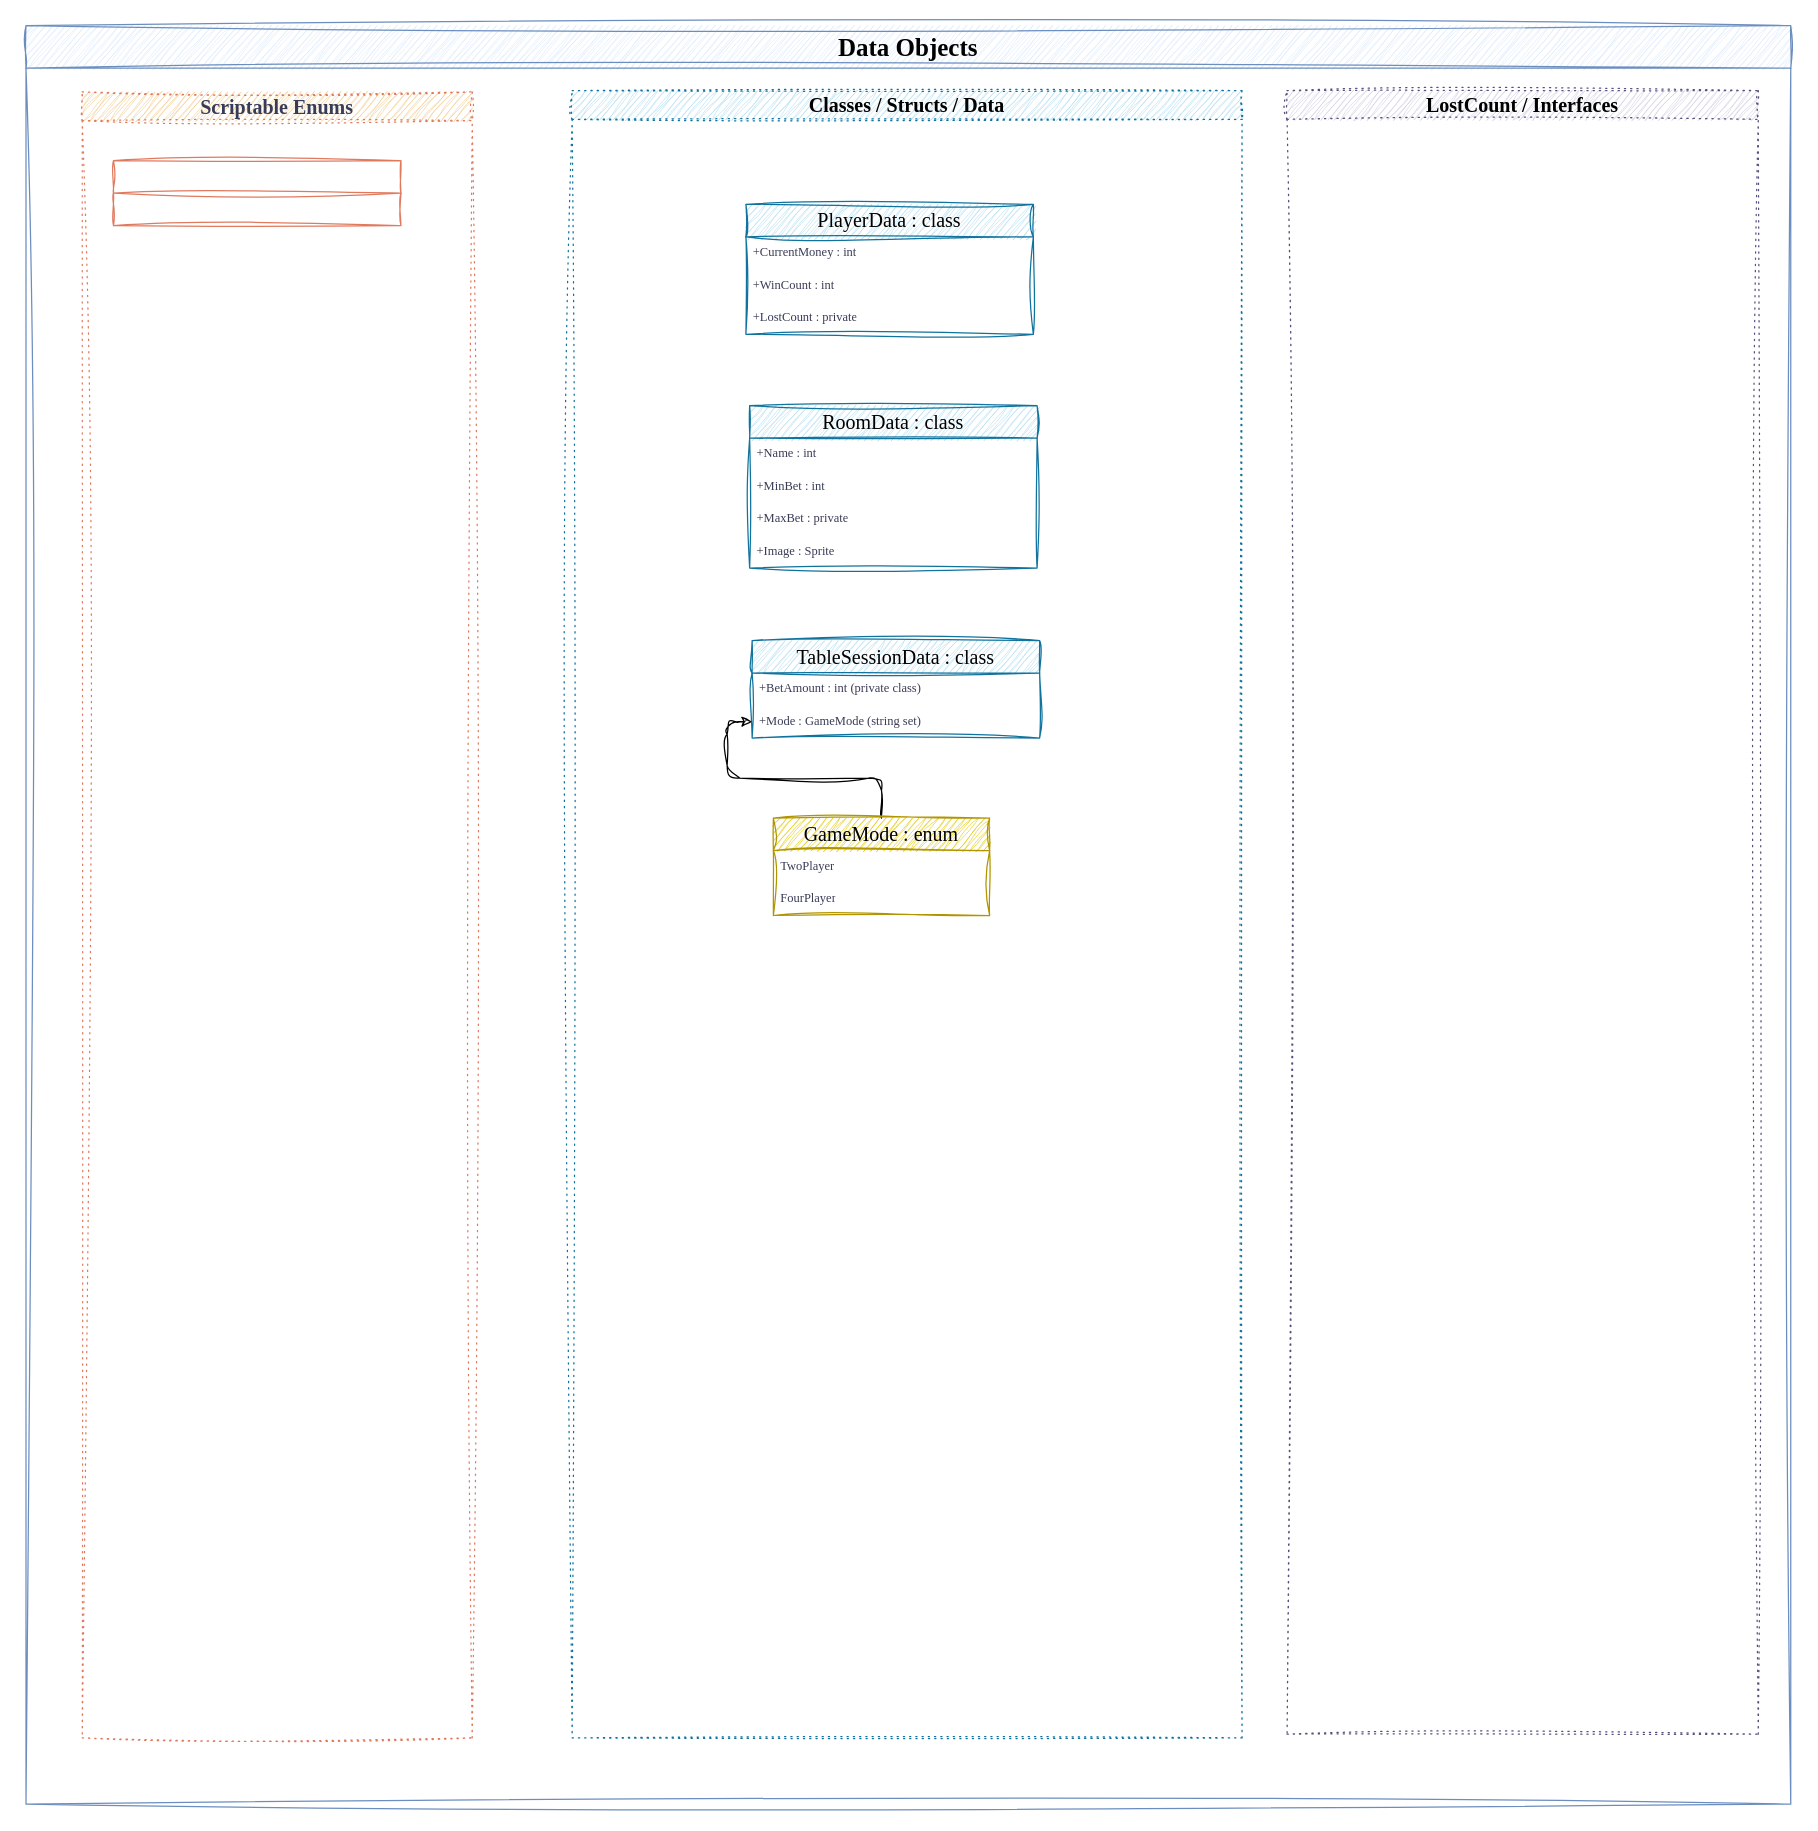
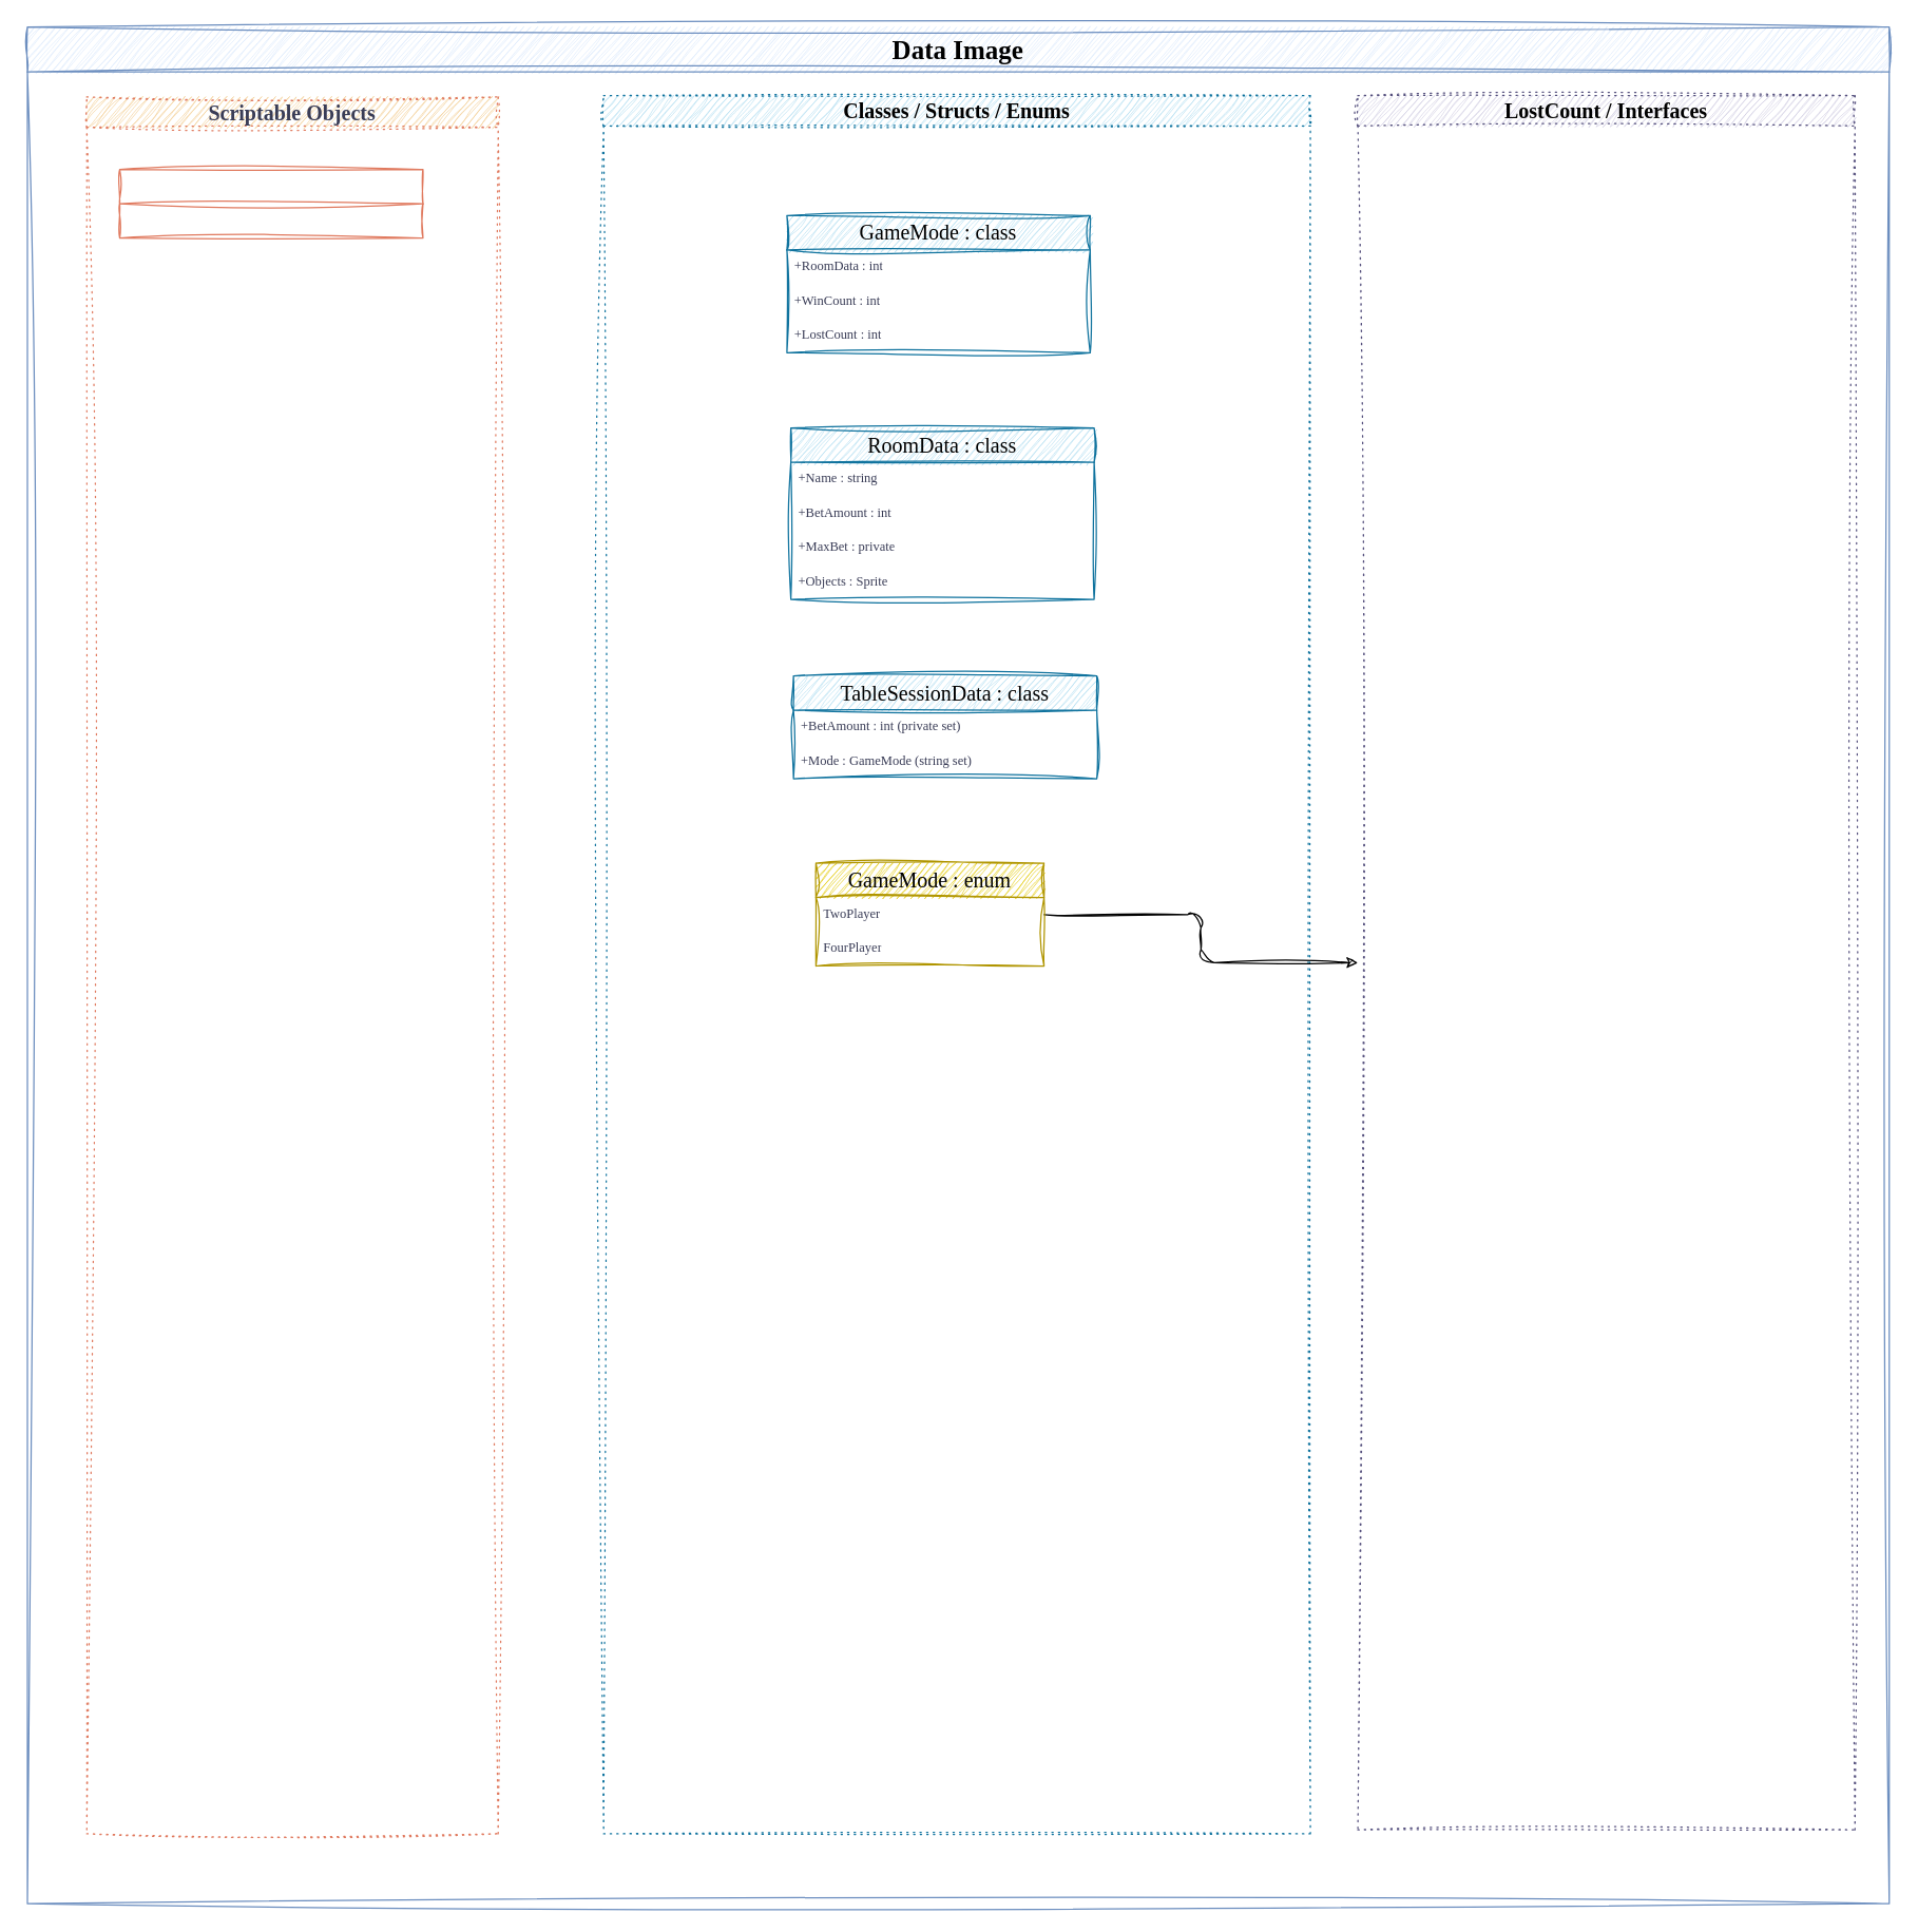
- <mxCell id="2" value="Data Objects" style="swimlane;whiteSpace=wrap;html=1;sketch=1;hachureGap=4;jiggle=2;curveFitting=1;strokeColor=#6c8ebf;fontFamily=Architects Daughter;fontSource=https%3A%2F%2Ffonts.googleapis.com%2Fcss%3Ffamily%3DArchitects%2BDaughter;fontSize=20;fillColor=#dae8fc;startSize=34;" parent="1" vertex="1"><mxGeometry x="20" y="20" width="1412" height="1423" as="geometry" /></mxCell>
+ <mxCell id="2" value="Data Image" style="swimlane;whiteSpace=wrap;html=1;sketch=1;hachureGap=4;jiggle=2;curveFitting=1;strokeColor=#6c8ebf;fontFamily=Architects Daughter;fontSource=https%3A%2F%2Ffonts.googleapis.com%2Fcss%3Ffamily%3DArchitects%2BDaughter;fontSize=20;fillColor=#dae8fc;startSize=34;" parent="1" vertex="1"><mxGeometry x="20" y="20" width="1412" height="1423" as="geometry" /></mxCell>
- <mxCell id="5" value="Classes / Structs / Data" style="swimlane;whiteSpace=wrap;html=1;sketch=1;hachureGap=4;jiggle=2;curveFitting=1;strokeColor=#10739e;fontFamily=Architects Daughter;fontSource=https%3A%2F%2Ffonts.googleapis.com%2Fcss%3Ffamily%3DArchitects%2BDaughter;fontSize=16;fillColor=#b1ddf0;labelBackgroundColor=none;dashed=1;dashPattern=1 4;" parent="2" vertex="1"><mxGeometry x="437" y="52" width="536" height="1318" as="geometry" /></mxCell>
+ <mxCell id="5" value="Classes / Structs / Enums" style="swimlane;whiteSpace=wrap;html=1;sketch=1;hachureGap=4;jiggle=2;curveFitting=1;strokeColor=#10739e;fontFamily=Architects Daughter;fontSource=https%3A%2F%2Ffonts.googleapis.com%2Fcss%3Ffamily%3DArchitects%2BDaughter;fontSize=16;fillColor=#b1ddf0;labelBackgroundColor=none;dashed=1;dashPattern=1 4;" parent="2" vertex="1"><mxGeometry x="437" y="52" width="536" height="1318" as="geometry" /></mxCell>
- <mxCell id="3" value="Scriptable Enums" style="swimlane;whiteSpace=wrap;html=1;sketch=1;hachureGap=4;jiggle=2;curveFitting=1;strokeColor=#E07A5F;fontFamily=Architects Daughter;fontSource=https%3A%2F%2Ffonts.googleapis.com%2Fcss%3Ffamily%3DArchitects%2BDaughter;fontSize=16;fontColor=#393C56;fillColor=#F2CC8F;labelBackgroundColor=none;dashed=1;dashPattern=1 4;" parent="2" vertex="1"><mxGeometry x="45" y="53" width="312" height="1317" as="geometry" /></mxCell>
+ <mxCell id="3" value="Scriptable Objects" style="swimlane;whiteSpace=wrap;html=1;sketch=1;hachureGap=4;jiggle=2;curveFitting=1;strokeColor=#E07A5F;fontFamily=Architects Daughter;fontSource=https%3A%2F%2Ffonts.googleapis.com%2Fcss%3Ffamily%3DArchitects%2BDaughter;fontSize=16;fontColor=#393C56;fillColor=#F2CC8F;labelBackgroundColor=none;dashed=1;dashPattern=1 4;" parent="2" vertex="1"><mxGeometry x="45" y="53" width="312" height="1317" as="geometry" /></mxCell>
- <mxCell id="6" value="PlayerData : class" style="swimlane;fontStyle=0;childLayout=stackLayout;horizontal=1;startSize=26;horizontalStack=0;resizeParent=1;resizeParentMax=0;resizeLast=0;collapsible=1;marginBottom=0;whiteSpace=wrap;html=1;sketch=1;hachureGap=4;jiggle=2;curveFitting=1;fontFamily=Architects Daughter;fontSource=https%3A%2F%2Ffonts.googleapis.com%2Fcss%3Ffamily%3DArchitects%2BDaughter;fontSize=16;labelBackgroundColor=none;fillColor=#b1ddf0;strokeColor=#10739e;" parent="5" vertex="1"><mxGeometry x="139" y="91" width="230" height="104" as="geometry" /></mxCell>
+ <mxCell id="6" value="GameMode : class" style="swimlane;fontStyle=0;childLayout=stackLayout;horizontal=1;startSize=26;horizontalStack=0;resizeParent=1;resizeParentMax=0;resizeLast=0;collapsible=1;marginBottom=0;whiteSpace=wrap;html=1;sketch=1;hachureGap=4;jiggle=2;curveFitting=1;fontFamily=Architects Daughter;fontSource=https%3A%2F%2Ffonts.googleapis.com%2Fcss%3Ffamily%3DArchitects%2BDaughter;fontSize=16;labelBackgroundColor=none;fillColor=#b1ddf0;strokeColor=#10739e;" parent="5" vertex="1"><mxGeometry x="139" y="91" width="230" height="104" as="geometry" /></mxCell>
- <mxCell id="7" value="+CurrentMoney : int" style="text;strokeColor=none;fillColor=none;align=left;verticalAlign=top;spacingLeft=4;spacingRight=4;overflow=hidden;rotatable=0;points=[[0,0.5],[1,0.5]];portConstraint=eastwest;whiteSpace=wrap;html=1;fontSize=10;fontFamily=Architects Daughter;labelBackgroundColor=none;fontColor=#393C56;sketch=1;curveFitting=1;jiggle=2;" parent="6" vertex="1"><mxGeometry y="26" width="230" height="26" as="geometry" /></mxCell>
+ <mxCell id="7" value="+RoomData : int" style="text;strokeColor=none;fillColor=none;align=left;verticalAlign=top;spacingLeft=4;spacingRight=4;overflow=hidden;rotatable=0;points=[[0,0.5],[1,0.5]];portConstraint=eastwest;whiteSpace=wrap;html=1;fontSize=10;fontFamily=Architects Daughter;labelBackgroundColor=none;fontColor=#393C56;sketch=1;curveFitting=1;jiggle=2;" parent="6" vertex="1"><mxGeometry y="26" width="230" height="26" as="geometry" /></mxCell>
- <mxCell id="9" value="+LostCount : private" style="text;strokeColor=none;fillColor=none;align=left;verticalAlign=top;spacingLeft=4;spacingRight=4;overflow=hidden;rotatable=0;points=[[0,0.5],[1,0.5]];portConstraint=eastwest;whiteSpace=wrap;html=1;fontSize=10;fontFamily=Architects Daughter;labelBackgroundColor=none;fontColor=#393C56;sketch=1;curveFitting=1;jiggle=2;" vertex="1" parent="6"><mxGeometry y="78" width="230" height="26" as="geometry" /></mxCell>
+ <mxCell id="9" value="+LostCount : int" style="text;strokeColor=none;fillColor=none;align=left;verticalAlign=top;spacingLeft=4;spacingRight=4;overflow=hidden;rotatable=0;points=[[0,0.5],[1,0.5]];portConstraint=eastwest;whiteSpace=wrap;html=1;fontSize=10;fontFamily=Architects Daughter;labelBackgroundColor=none;fontColor=#393C56;sketch=1;curveFitting=1;jiggle=2;" vertex="1" parent="6"><mxGeometry y="78" width="230" height="26" as="geometry" /></mxCell>
- <mxCell id="12" value="+Name : int&lt;span style=&quot;white-space: pre;&quot;&gt;&#09;&lt;/span&gt;" style="text;strokeColor=none;fillColor=none;align=left;verticalAlign=top;spacingLeft=4;spacingRight=4;overflow=hidden;rotatable=0;points=[[0,0.5],[1,0.5]];portConstraint=eastwest;whiteSpace=wrap;html=1;fontSize=10;fontFamily=Architects Daughter;labelBackgroundColor=none;fontColor=#393C56;sketch=1;curveFitting=1;jiggle=2;" vertex="1" parent="11"><mxGeometry y="26" width="230" height="26" as="geometry" /></mxCell>
+ <mxCell id="12" value="+Name : string&lt;span style=&quot;white-space: pre;&quot;&gt;&#09;&lt;/span&gt;" style="text;strokeColor=none;fillColor=none;align=left;verticalAlign=top;spacingLeft=4;spacingRight=4;overflow=hidden;rotatable=0;points=[[0,0.5],[1,0.5]];portConstraint=eastwest;whiteSpace=wrap;html=1;fontSize=10;fontFamily=Architects Daughter;labelBackgroundColor=none;fontColor=#393C56;sketch=1;curveFitting=1;jiggle=2;" vertex="1" parent="11"><mxGeometry y="26" width="230" height="26" as="geometry" /></mxCell>
- <mxCell id="13" value="+MinBet : int" style="text;strokeColor=none;fillColor=none;align=left;verticalAlign=top;spacingLeft=4;spacingRight=4;overflow=hidden;rotatable=0;points=[[0,0.5],[1,0.5]];portConstraint=eastwest;whiteSpace=wrap;html=1;fontSize=10;fontFamily=Architects Daughter;labelBackgroundColor=none;fontColor=#393C56;sketch=1;curveFitting=1;jiggle=2;" vertex="1" parent="11"><mxGeometry y="52" width="230" height="26" as="geometry" /></mxCell>
+ <mxCell id="13" value="+BetAmount : int" style="text;strokeColor=none;fillColor=none;align=left;verticalAlign=top;spacingLeft=4;spacingRight=4;overflow=hidden;rotatable=0;points=[[0,0.5],[1,0.5]];portConstraint=eastwest;whiteSpace=wrap;html=1;fontSize=10;fontFamily=Architects Daughter;labelBackgroundColor=none;fontColor=#393C56;sketch=1;curveFitting=1;jiggle=2;" vertex="1" parent="11"><mxGeometry y="52" width="230" height="26" as="geometry" /></mxCell>
- <mxCell id="15" value="+Image : Sprite" style="text;strokeColor=none;fillColor=none;align=left;verticalAlign=top;spacingLeft=4;spacingRight=4;overflow=hidden;rotatable=0;points=[[0,0.5],[1,0.5]];portConstraint=eastwest;whiteSpace=wrap;html=1;fontSize=10;fontFamily=Architects Daughter;labelBackgroundColor=none;fontColor=#393C56;sketch=1;curveFitting=1;jiggle=2;" vertex="1" parent="11"><mxGeometry y="104" width="230" height="26" as="geometry" /></mxCell>
+ <mxCell id="15" value="+Objects : Sprite" style="text;strokeColor=none;fillColor=none;align=left;verticalAlign=top;spacingLeft=4;spacingRight=4;overflow=hidden;rotatable=0;points=[[0,0.5],[1,0.5]];portConstraint=eastwest;whiteSpace=wrap;html=1;fontSize=10;fontFamily=Architects Daughter;labelBackgroundColor=none;fontColor=#393C56;sketch=1;curveFitting=1;jiggle=2;" vertex="1" parent="11"><mxGeometry y="104" width="230" height="26" as="geometry" /></mxCell>
- <mxCell id="17" value="+BetAmount : int (private class)" style="text;strokeColor=none;fillColor=none;align=left;verticalAlign=top;spacingLeft=4;spacingRight=4;overflow=hidden;rotatable=0;points=[[0,0.5],[1,0.5]];portConstraint=eastwest;whiteSpace=wrap;html=1;fontSize=10;fontFamily=Architects Daughter;labelBackgroundColor=none;fontColor=#393C56;sketch=1;curveFitting=1;jiggle=2;" vertex="1" parent="16"><mxGeometry y="26" width="230" height="26" as="geometry" /></mxCell>
+ <mxCell id="17" value="+BetAmount : int (private set)" style="text;strokeColor=none;fillColor=none;align=left;verticalAlign=top;spacingLeft=4;spacingRight=4;overflow=hidden;rotatable=0;points=[[0,0.5],[1,0.5]];portConstraint=eastwest;whiteSpace=wrap;html=1;fontSize=10;fontFamily=Architects Daughter;labelBackgroundColor=none;fontColor=#393C56;sketch=1;curveFitting=1;jiggle=2;" vertex="1" parent="16"><mxGeometry y="26" width="230" height="26" as="geometry" /></mxCell>
- <mxCell id="19" style="edgeStyle=orthogonalEdgeStyle;rounded=1;orthogonalLoop=1;jettySize=auto;html=1;curved=0;sketch=1;curveFitting=1;jiggle=2;" edge="1" parent="5" source="20" target="18"><mxGeometry relative="1" as="geometry" /></mxCell>
+ <mxCell id="19" style="edgeStyle=orthogonalEdgeStyle;rounded=1;orthogonalLoop=1;jettySize=auto;html=1;curved=0;sketch=1;curveFitting=1;jiggle=2;" edge="1" parent="5" source="20" target="23"><mxGeometry relative="1" as="geometry" /></mxCell>
